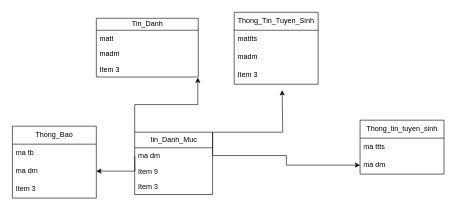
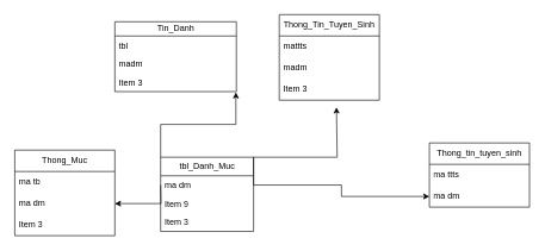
- <mxCell id="9" value="matt" style="text;strokeColor=none;fillColor=none;align=left;verticalAlign=top;spacingLeft=4;spacingRight=4;overflow=hidden;rotatable=0;points=[[0,0.5],[1,0.5]];portConstraint=eastwest;whiteSpace=wrap;html=1;" vertex="1" parent="8"><mxGeometry y="20" width="170" height="26" as="geometry" /></mxCell>
+ <mxCell id="9" value="tbl" style="text;strokeColor=none;fillColor=none;align=left;verticalAlign=top;spacingLeft=4;spacingRight=4;overflow=hidden;rotatable=0;points=[[0,0.5],[1,0.5]];portConstraint=eastwest;whiteSpace=wrap;html=1;" vertex="1" parent="8"><mxGeometry y="20" width="170" height="26" as="geometry" /></mxCell>
- <mxCell id="12" value="Thong_Bao" style="swimlane;fontStyle=0;childLayout=stackLayout;horizontal=1;startSize=30;horizontalStack=0;resizeParent=1;resizeParentMax=0;resizeLast=0;collapsible=1;marginBottom=0;whiteSpace=wrap;html=1;" vertex="1" parent="1"><mxGeometry x="20" y="210" width="140" height="120" as="geometry" /></mxCell>
+ <mxCell id="12" value="Thong_Muc" style="swimlane;fontStyle=0;childLayout=stackLayout;horizontal=1;startSize=30;horizontalStack=0;resizeParent=1;resizeParentMax=0;resizeLast=0;collapsible=1;marginBottom=0;whiteSpace=wrap;html=1;" vertex="1" parent="1"><mxGeometry x="20" y="210" width="140" height="120" as="geometry" /></mxCell>
- <mxCell id="3" value="&lt;font style=&quot;vertical-align: inherit;&quot;&gt;&lt;font style=&quot;vertical-align: inherit;&quot;&gt;tin_Danh_Muc&lt;/font&gt;&lt;/font&gt;" style="swimlane;fontStyle=0;childLayout=stackLayout;horizontal=1;startSize=26;fillColor=none;horizontalStack=0;resizeParent=1;resizeParentMax=0;resizeLast=0;collapsible=1;marginBottom=0;html=1;" vertex="1" parent="1"><mxGeometry x="224" y="220" width="130" height="104" as="geometry" /></mxCell>
+ <mxCell id="3" value="&lt;font style=&quot;vertical-align: inherit;&quot;&gt;&lt;font style=&quot;vertical-align: inherit;&quot;&gt;tbl_Danh_Muc&lt;/font&gt;&lt;/font&gt;" style="swimlane;fontStyle=0;childLayout=stackLayout;horizontal=1;startSize=26;fillColor=none;horizontalStack=0;resizeParent=1;resizeParentMax=0;resizeLast=0;collapsible=1;marginBottom=0;html=1;" vertex="1" parent="1"><mxGeometry x="224" y="220" width="130" height="104" as="geometry" /></mxCell>
